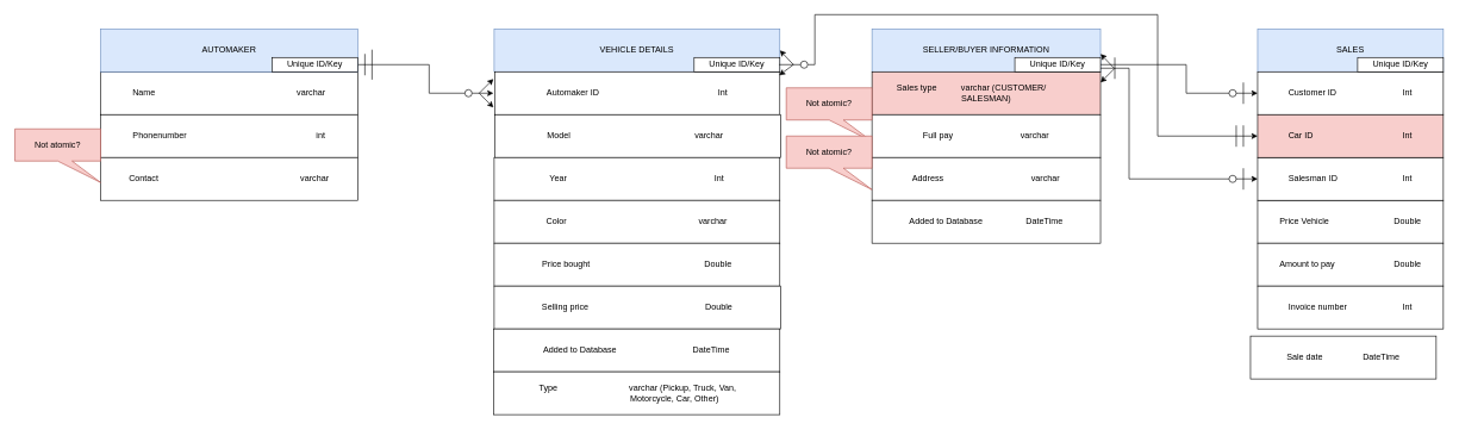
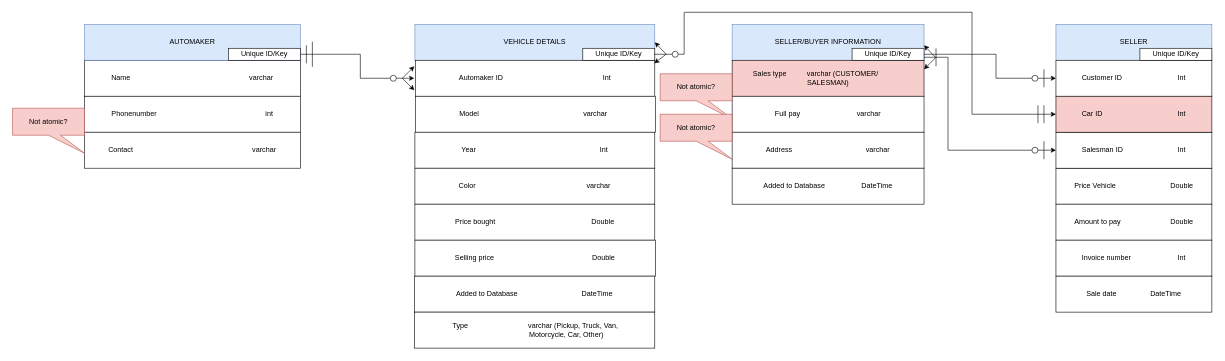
- <mxCell id="30" value="SALES" style="rounded=0;whiteSpace=wrap;html=1;fillColor=#dae8fc;strokeColor=#6c8ebf;" parent="1" vertex="1"><mxGeometry x="1760" y="40" width="260" height="60" as="geometry" /></mxCell>
+ <mxCell id="30" value="SELLER" style="rounded=0;whiteSpace=wrap;html=1;fillColor=#dae8fc;strokeColor=#6c8ebf;" parent="1" vertex="1"><mxGeometry x="1760" y="40" width="260" height="60" as="geometry" /></mxCell>
- <mxCell id="37" value="Sale date &lt;span style=&quot;white-space: pre;&quot;&gt;&#09;&lt;span style=&quot;white-space: pre;&quot;&gt;&#09;&lt;/span&gt;&lt;/span&gt;DateTime" style="rounded=0;whiteSpace=wrap;html=1;" parent="1" vertex="1"><mxGeometry x="1750" y="470" width="260" height="60" as="geometry" /></mxCell>
+ <mxCell id="37" value="Sale date &lt;span style=&quot;white-space: pre;&quot;&gt;&#09;&lt;span style=&quot;white-space: pre;&quot;&gt;&#09;&lt;/span&gt;&lt;/span&gt;DateTime" style="rounded=0;whiteSpace=wrap;html=1;" parent="1" vertex="1"><mxGeometry x="1760" y="460" width="260" height="60" as="geometry" /></mxCell>
